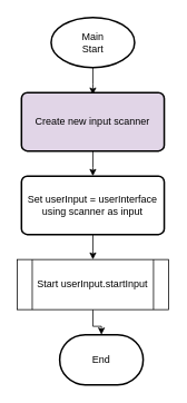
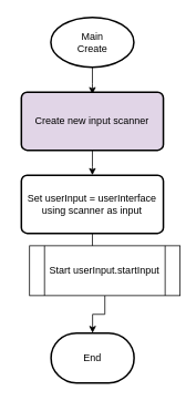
- <mxCell id="3" value="Main&lt;br&gt;Start" style="strokeWidth=2;html=1;shape=mxgraph.flowchart.start_1;whiteSpace=wrap;" parent="1" vertex="1"><mxGeometry x="60.75" y="20" width="100" height="60" as="geometry" /></mxCell>
+ <mxCell id="3" value="Main&lt;br&gt;Create" style="strokeWidth=2;html=1;shape=mxgraph.flowchart.start_1;whiteSpace=wrap;" parent="1" vertex="1"><mxGeometry x="60.75" y="20" width="100" height="60" as="geometry" /></mxCell>
- <mxCell id="9" value="Start userInput.startInput" style="shape=process;whiteSpace=wrap;html=1;backgroundOutline=1;" parent="1" vertex="1"><mxGeometry x="20.13" y="310" width="181.25" height="60" as="geometry" /></mxCell>
+ <mxCell id="9" value="Start userInput.startInput" style="shape=process;whiteSpace=wrap;html=1;backgroundOutline=1;" parent="1" vertex="1"><mxGeometry x="35.13" y="295" width="181.25" height="60" as="geometry" /></mxCell>
- <mxCell id="10" value="End" style="strokeWidth=2;html=1;shape=mxgraph.flowchart.terminator;whiteSpace=wrap;" parent="1" vertex="1"><mxGeometry x="71" y="400" width="100" height="60" as="geometry" /></mxCell>
+ <mxCell id="10" value="End" style="strokeWidth=2;html=1;shape=mxgraph.flowchart.terminator;whiteSpace=wrap;" parent="1" vertex="1"><mxGeometry x="61" y="400" width="100" height="60" as="geometry" /></mxCell>
